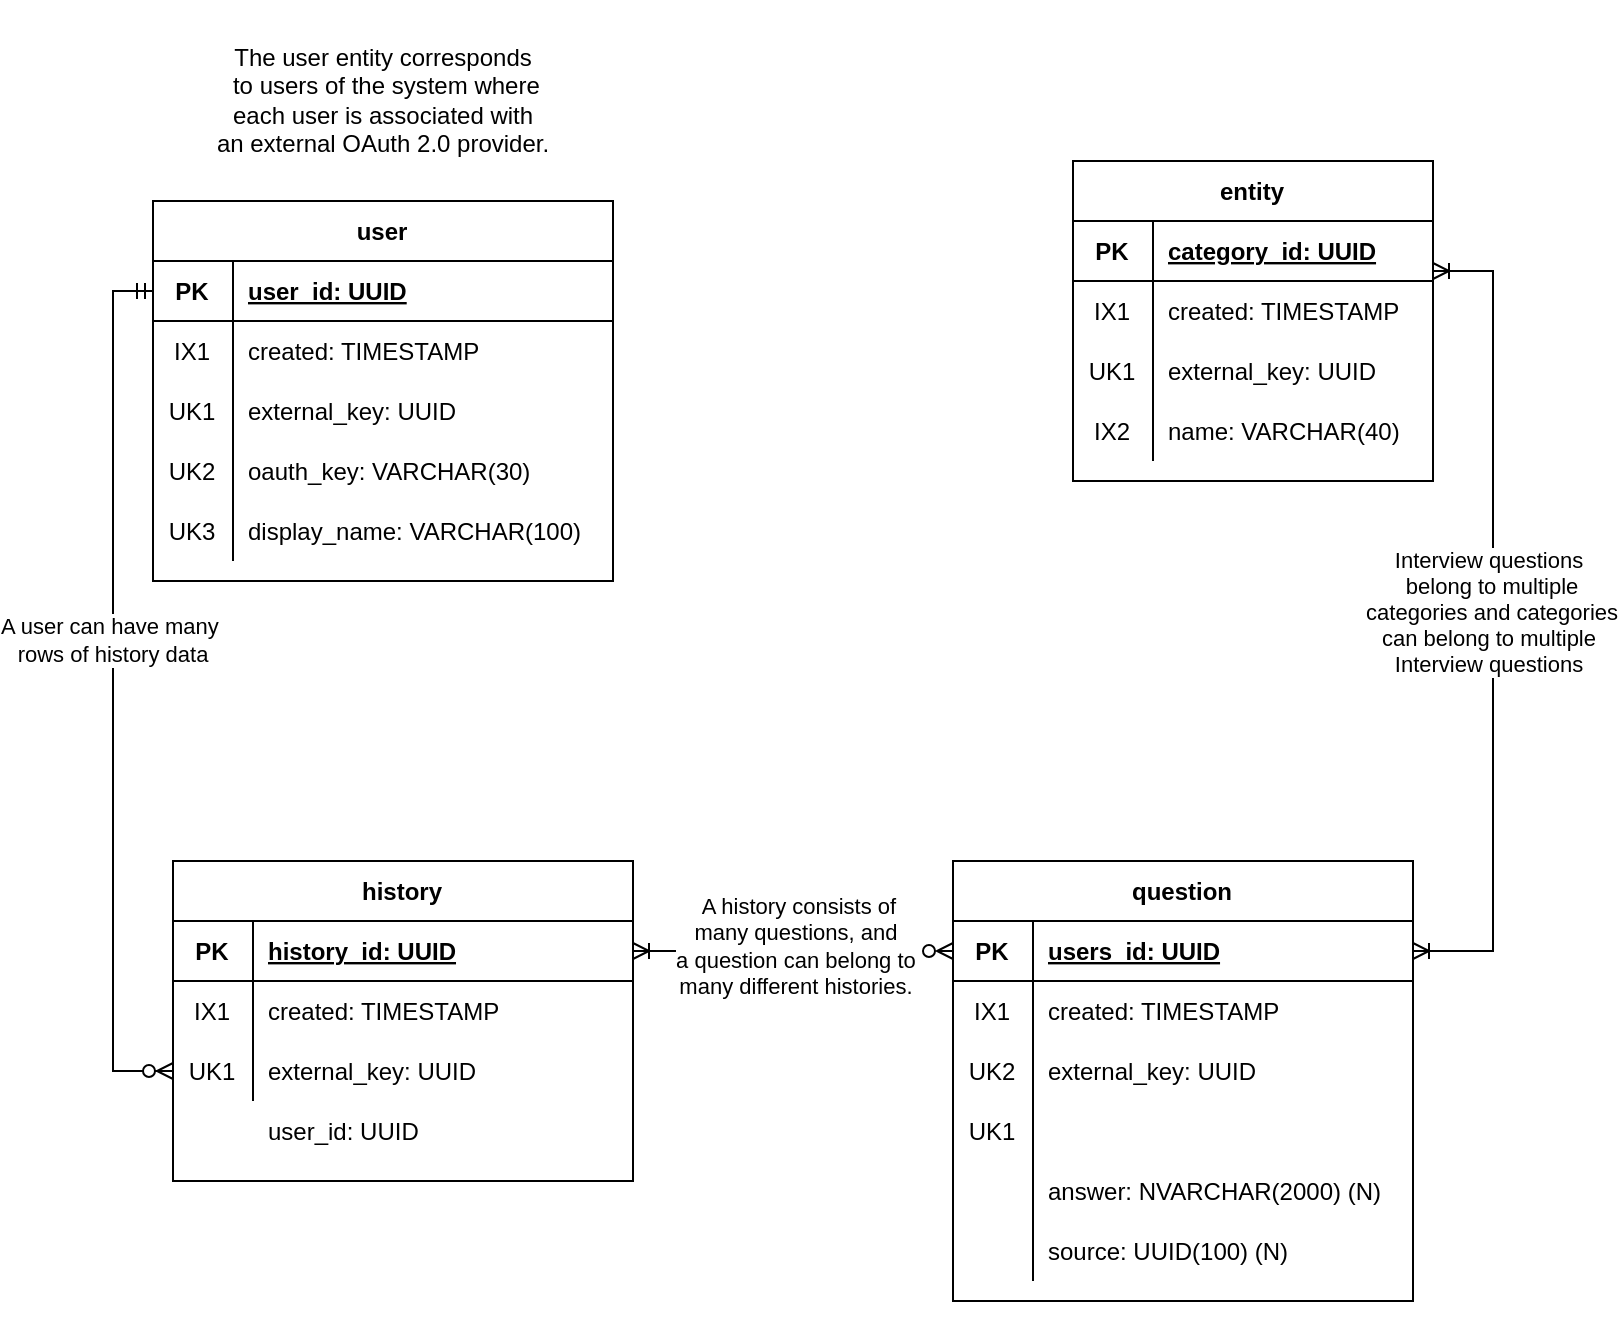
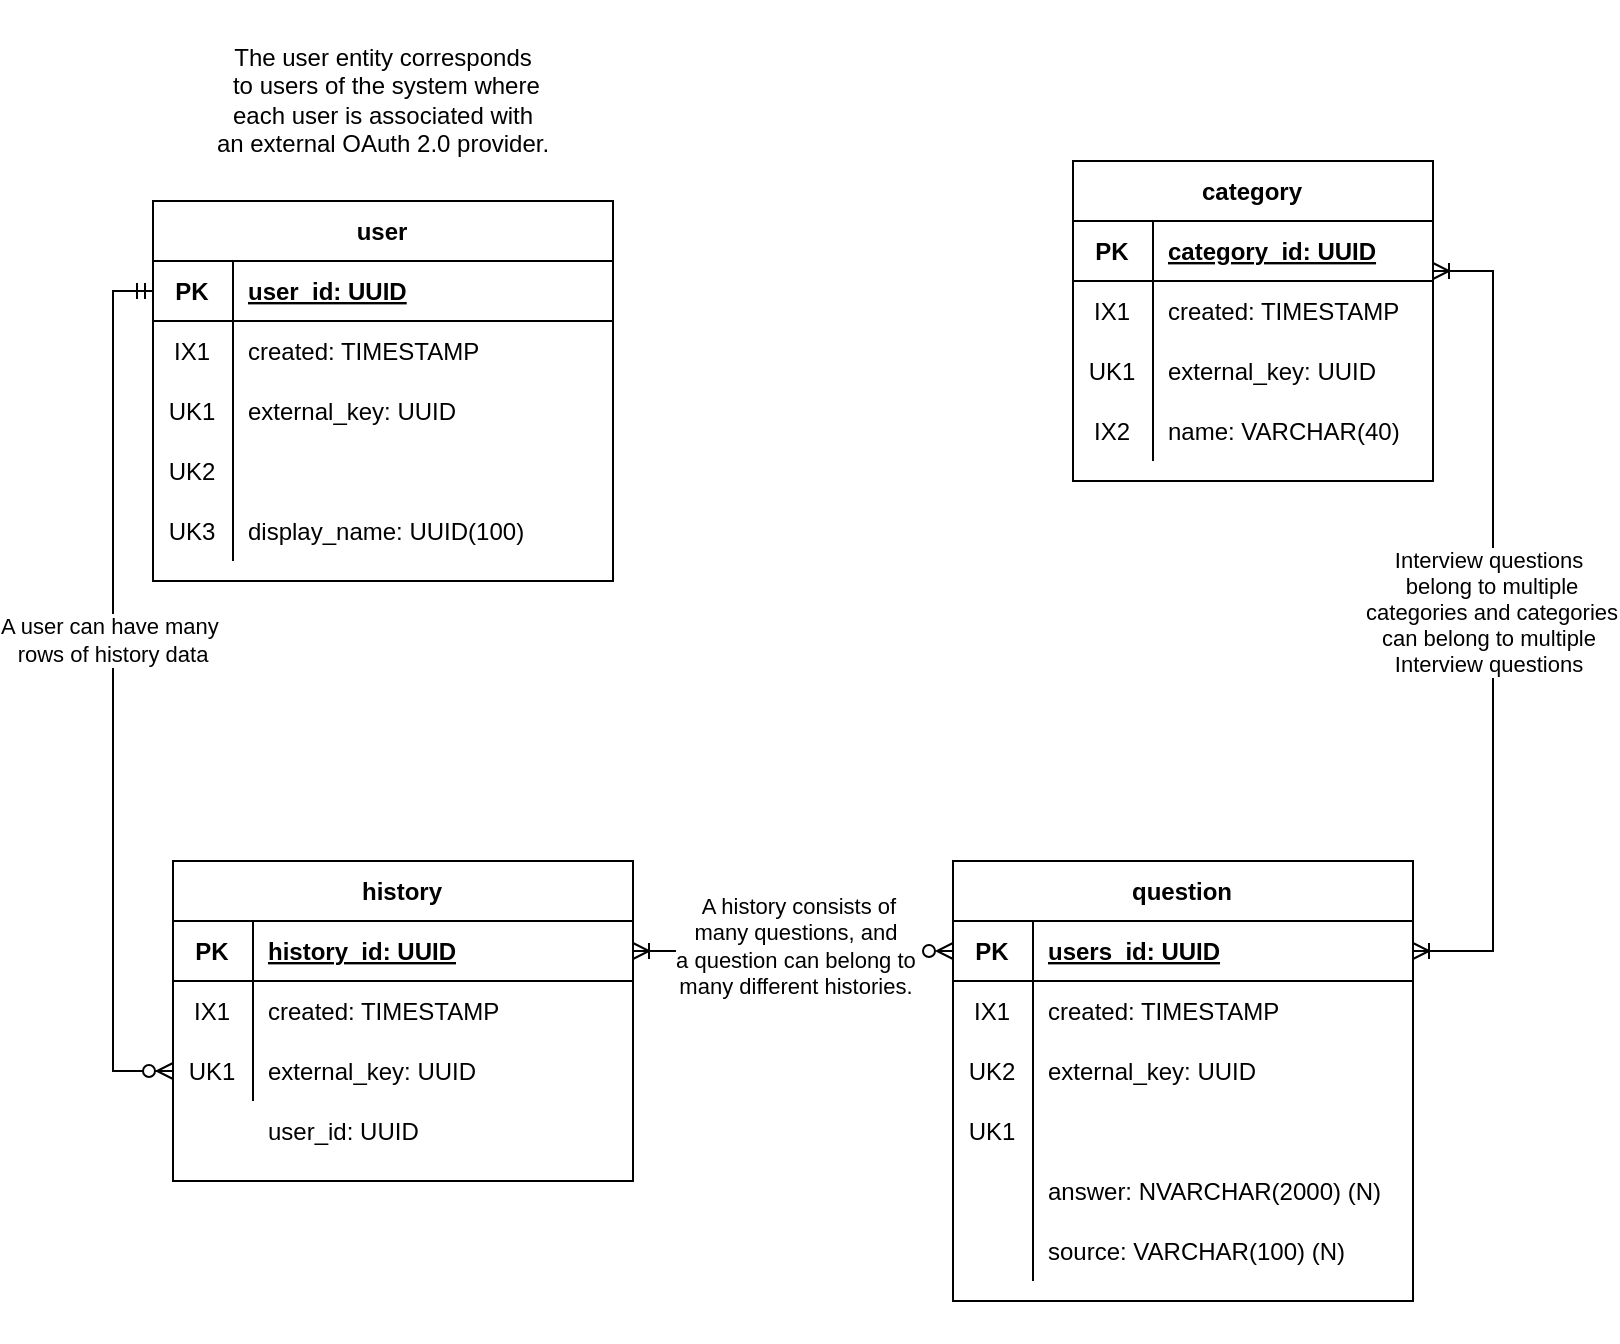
- <mxCell id="38" value="entity" style="shape=table;startSize=30;container=1;collapsible=1;childLayout=tableLayout;fixedRows=1;rowLines=0;fontStyle=1;align=center;resizeLast=1;" parent="1" vertex="1"><mxGeometry x="500" y="80" width="180" height="160" as="geometry" /></mxCell>
+ <mxCell id="38" value="category" style="shape=table;startSize=30;container=1;collapsible=1;childLayout=tableLayout;fixedRows=1;rowLines=0;fontStyle=1;align=center;resizeLast=1;" parent="1" vertex="1"><mxGeometry x="500" y="80" width="180" height="160" as="geometry" /></mxCell>
- <mxCell id="14" value="oauth_key: VARCHAR(30)" style="shape=partialRectangle;connectable=0;fillColor=none;top=0;left=0;bottom=0;right=0;align=left;spacingLeft=6;overflow=hidden;" parent="12" vertex="1"><mxGeometry x="40" width="190" height="30" as="geometry"><mxRectangle width="190" height="30" as="alternateBounds" /></mxGeometry></mxCell>
- <mxCell id="17" value="display_name: VARCHAR(100)" style="shape=partialRectangle;connectable=0;fillColor=none;top=0;left=0;bottom=0;right=0;align=left;spacingLeft=6;overflow=hidden;" parent="15" vertex="1"><mxGeometry x="40" width="190" height="30" as="geometry"><mxRectangle width="190" height="30" as="alternateBounds" /></mxGeometry></mxCell>
+ <mxCell id="17" value="display_name: UUID(100)" style="shape=partialRectangle;connectable=0;fillColor=none;top=0;left=0;bottom=0;right=0;align=left;spacingLeft=6;overflow=hidden;" parent="15" vertex="1"><mxGeometry x="40" width="190" height="30" as="geometry"><mxRectangle width="190" height="30" as="alternateBounds" /></mxGeometry></mxCell>
- <mxCell id="35" value="source: UUID(100) (N)" style="shape=partialRectangle;connectable=0;fillColor=none;top=0;left=0;bottom=0;right=0;align=left;spacingLeft=6;overflow=hidden;" parent="33" vertex="1"><mxGeometry x="40" width="190" height="30" as="geometry"><mxRectangle width="190" height="30" as="alternateBounds" /></mxGeometry></mxCell>
+ <mxCell id="35" value="source: VARCHAR(100) (N)" style="shape=partialRectangle;connectable=0;fillColor=none;top=0;left=0;bottom=0;right=0;align=left;spacingLeft=6;overflow=hidden;" parent="33" vertex="1"><mxGeometry x="40" width="190" height="30" as="geometry"><mxRectangle width="190" height="30" as="alternateBounds" /></mxGeometry></mxCell>
